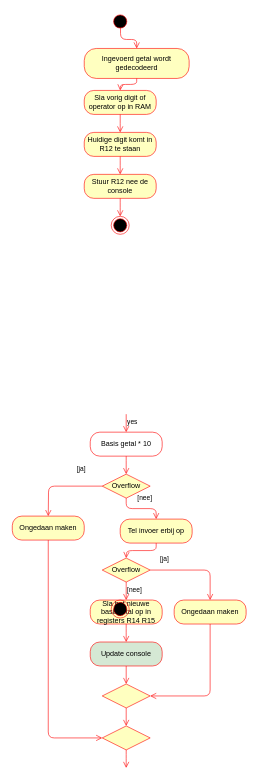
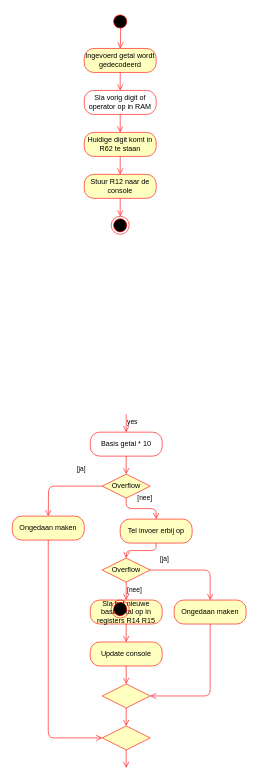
- <mxCell id="4" value="Ingevoerd getal wordt gedecodeerd" style="rounded=1;whiteSpace=wrap;html=1;arcSize=40;fontColor=#000000;fillColor=#ffffc0;strokeColor=#ff0000;" parent="1" vertex="1"><mxGeometry x="140" y="80" width="175" height="50" as="geometry" /></mxCell>
+ <mxCell id="4" value="Ingevoerd getal wordt gedecodeerd" style="rounded=1;whiteSpace=wrap;html=1;arcSize=40;fontColor=#000000;fillColor=#ffffc0;strokeColor=#ff0000;" parent="1" vertex="1"><mxGeometry x="140" y="80" width="120" height="40" as="geometry" /></mxCell>
- <mxCell id="30" value="Sla vorig digit of operator op in RAM" style="rounded=1;whiteSpace=wrap;html=1;arcSize=40;fontColor=#000000;fillColor=#ffffc0;strokeColor=#ff0000;" parent="1" vertex="1"><mxGeometry x="140" y="150" width="120" height="40" as="geometry" /></mxCell>
+ <mxCell id="30" value="Sla vorig digit of operator op in RAM" style="rounded=1;whiteSpace=wrap;html=1;arcSize=40;fontColor=#000000;fillColor=#ffffff;strokeColor=#ff0000;" parent="1" vertex="1"><mxGeometry x="140" y="150" width="120" height="40" as="geometry" /></mxCell>
- <mxCell id="32" value="Huidige digit komt in R12 te staan" style="rounded=1;whiteSpace=wrap;html=1;arcSize=40;fontColor=#000000;fillColor=#ffffc0;strokeColor=#ff0000;" parent="1" vertex="1"><mxGeometry x="140" y="220" width="120" height="40" as="geometry" /></mxCell>
+ <mxCell id="32" value="Huidige digit komt in R62 te staan" style="rounded=1;whiteSpace=wrap;html=1;arcSize=40;fontColor=#000000;fillColor=#ffffc0;strokeColor=#ff0000;" parent="1" vertex="1"><mxGeometry x="140" y="220" width="120" height="40" as="geometry" /></mxCell>
- <mxCell id="34" value="Stuur R12 nee de console" style="rounded=1;whiteSpace=wrap;html=1;arcSize=40;fontColor=#000000;fillColor=#ffffc0;strokeColor=#ff0000;" parent="1" vertex="1"><mxGeometry x="140" y="290" width="120" height="40" as="geometry" /></mxCell>
+ <mxCell id="34" value="Stuur R12 naar de console" style="rounded=1;whiteSpace=wrap;html=1;arcSize=40;fontColor=#000000;fillColor=#ffffc0;strokeColor=#ff0000;" parent="1" vertex="1"><mxGeometry x="140" y="290" width="120" height="40" as="geometry" /></mxCell>
- <mxCell id="24" value="Update console" style="rounded=1;whiteSpace=wrap;html=1;arcSize=40;fontColor=#000000;fillColor=#d5e8d4;strokeColor=#ff0000;" parent="1" vertex="1"><mxGeometry x="150" y="1070" width="120" height="40" as="geometry" /></mxCell>
+ <mxCell id="24" value="Update console" style="rounded=1;whiteSpace=wrap;html=1;arcSize=40;fontColor=#000000;fillColor=#ffffc0;strokeColor=#ff0000;" parent="1" vertex="1"><mxGeometry x="150" y="1070" width="120" height="40" as="geometry" /></mxCell>
